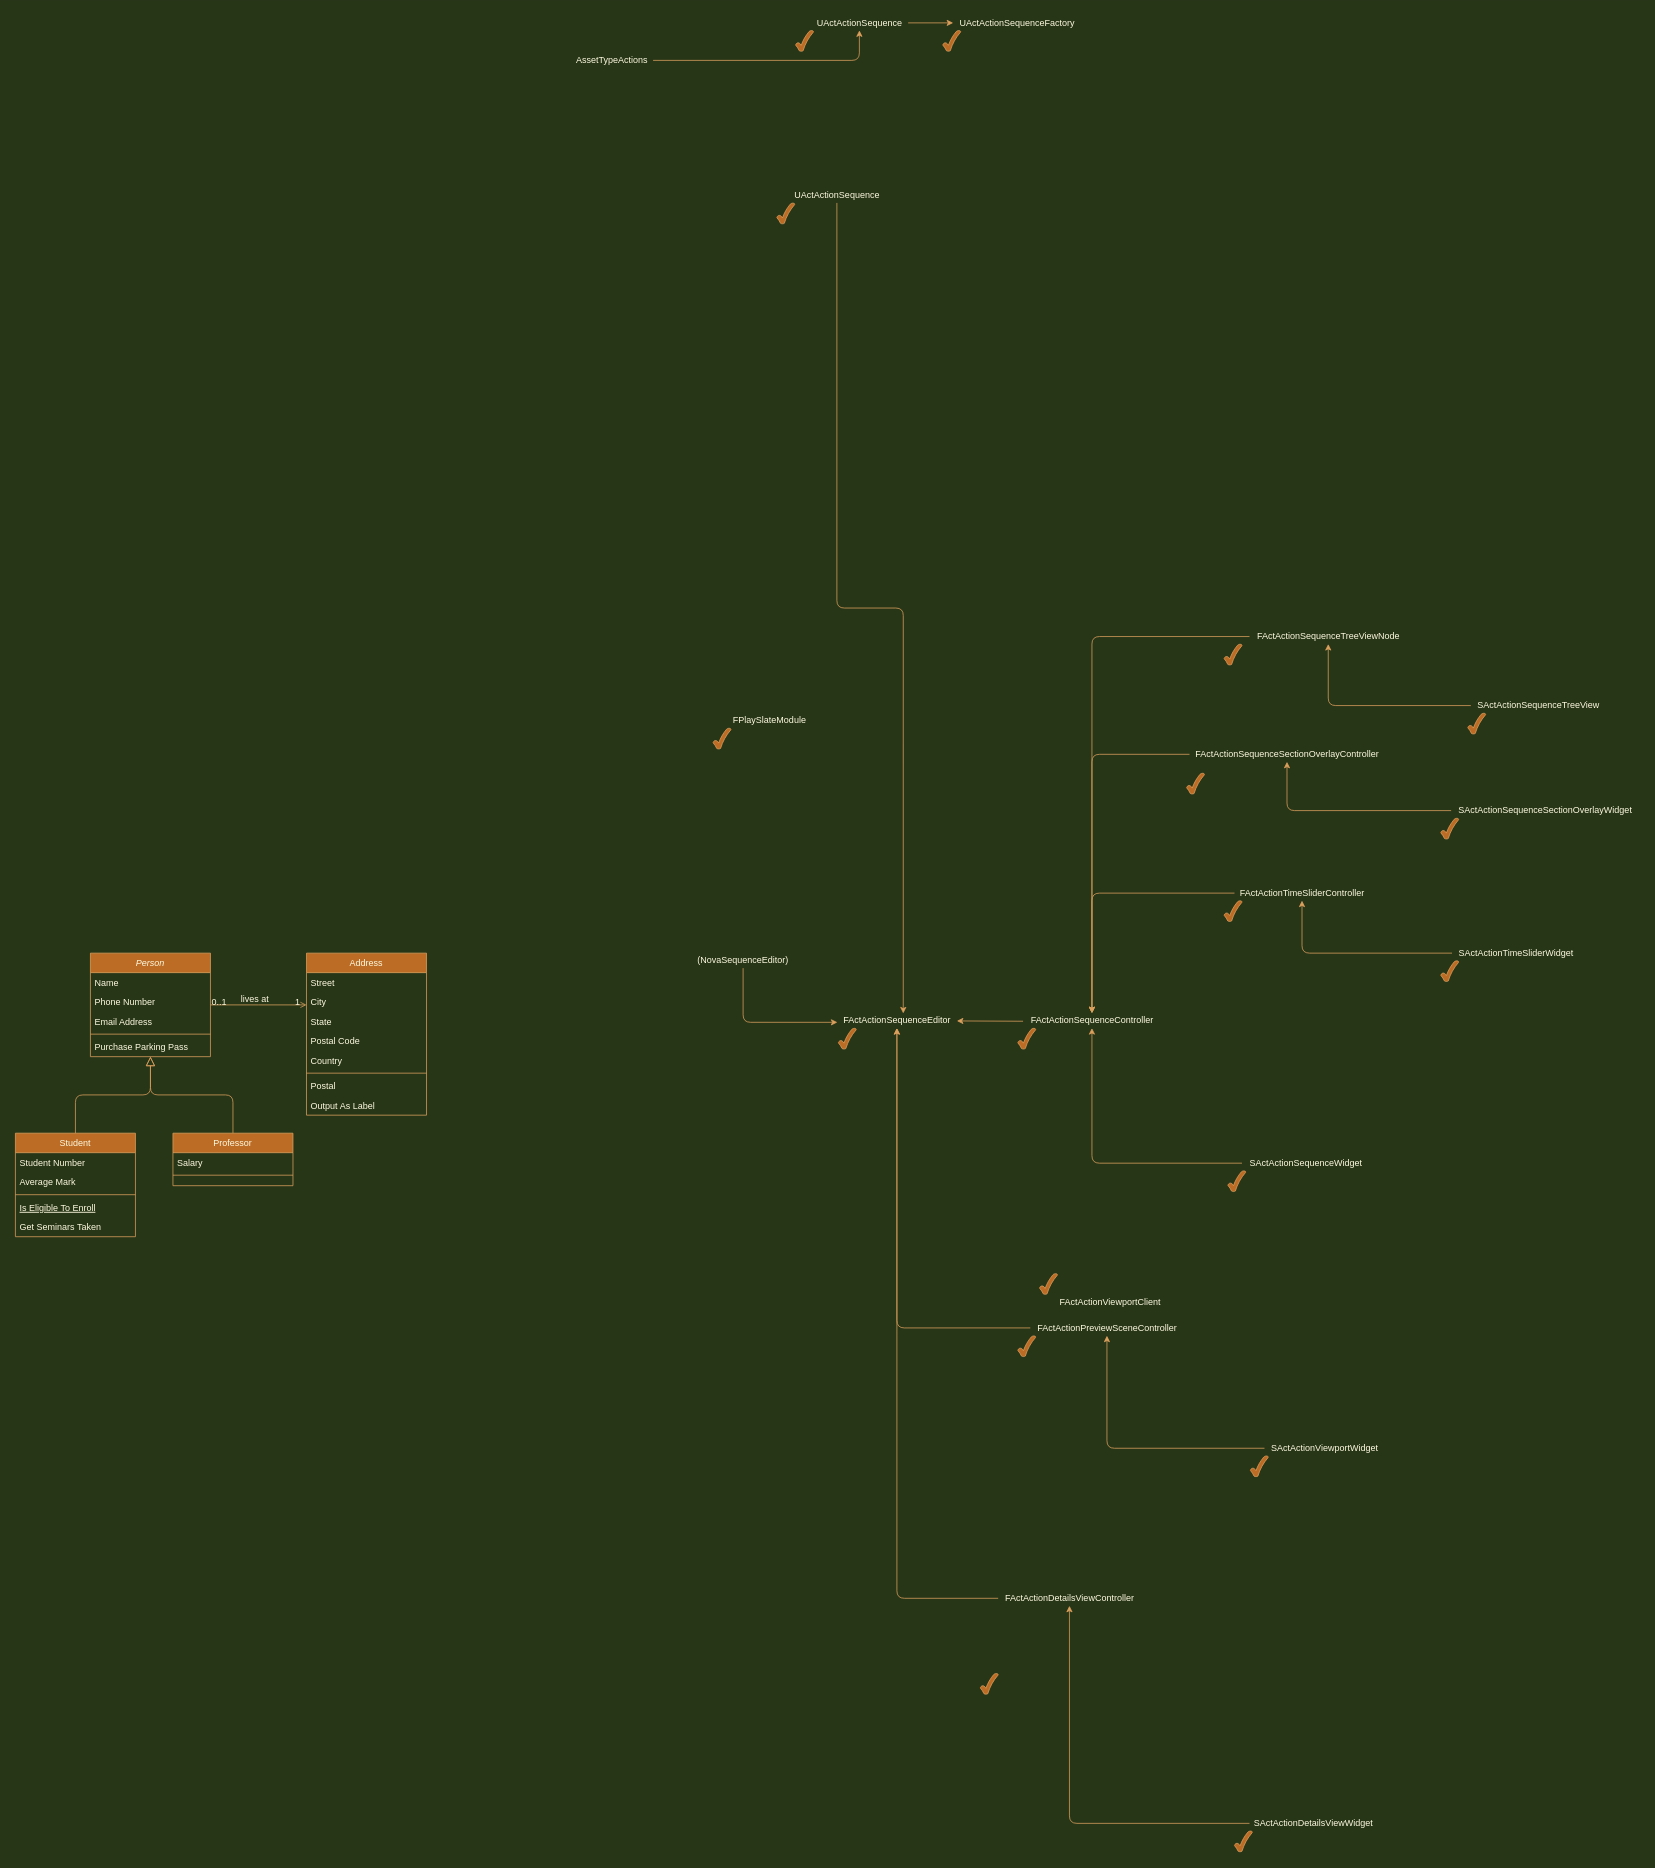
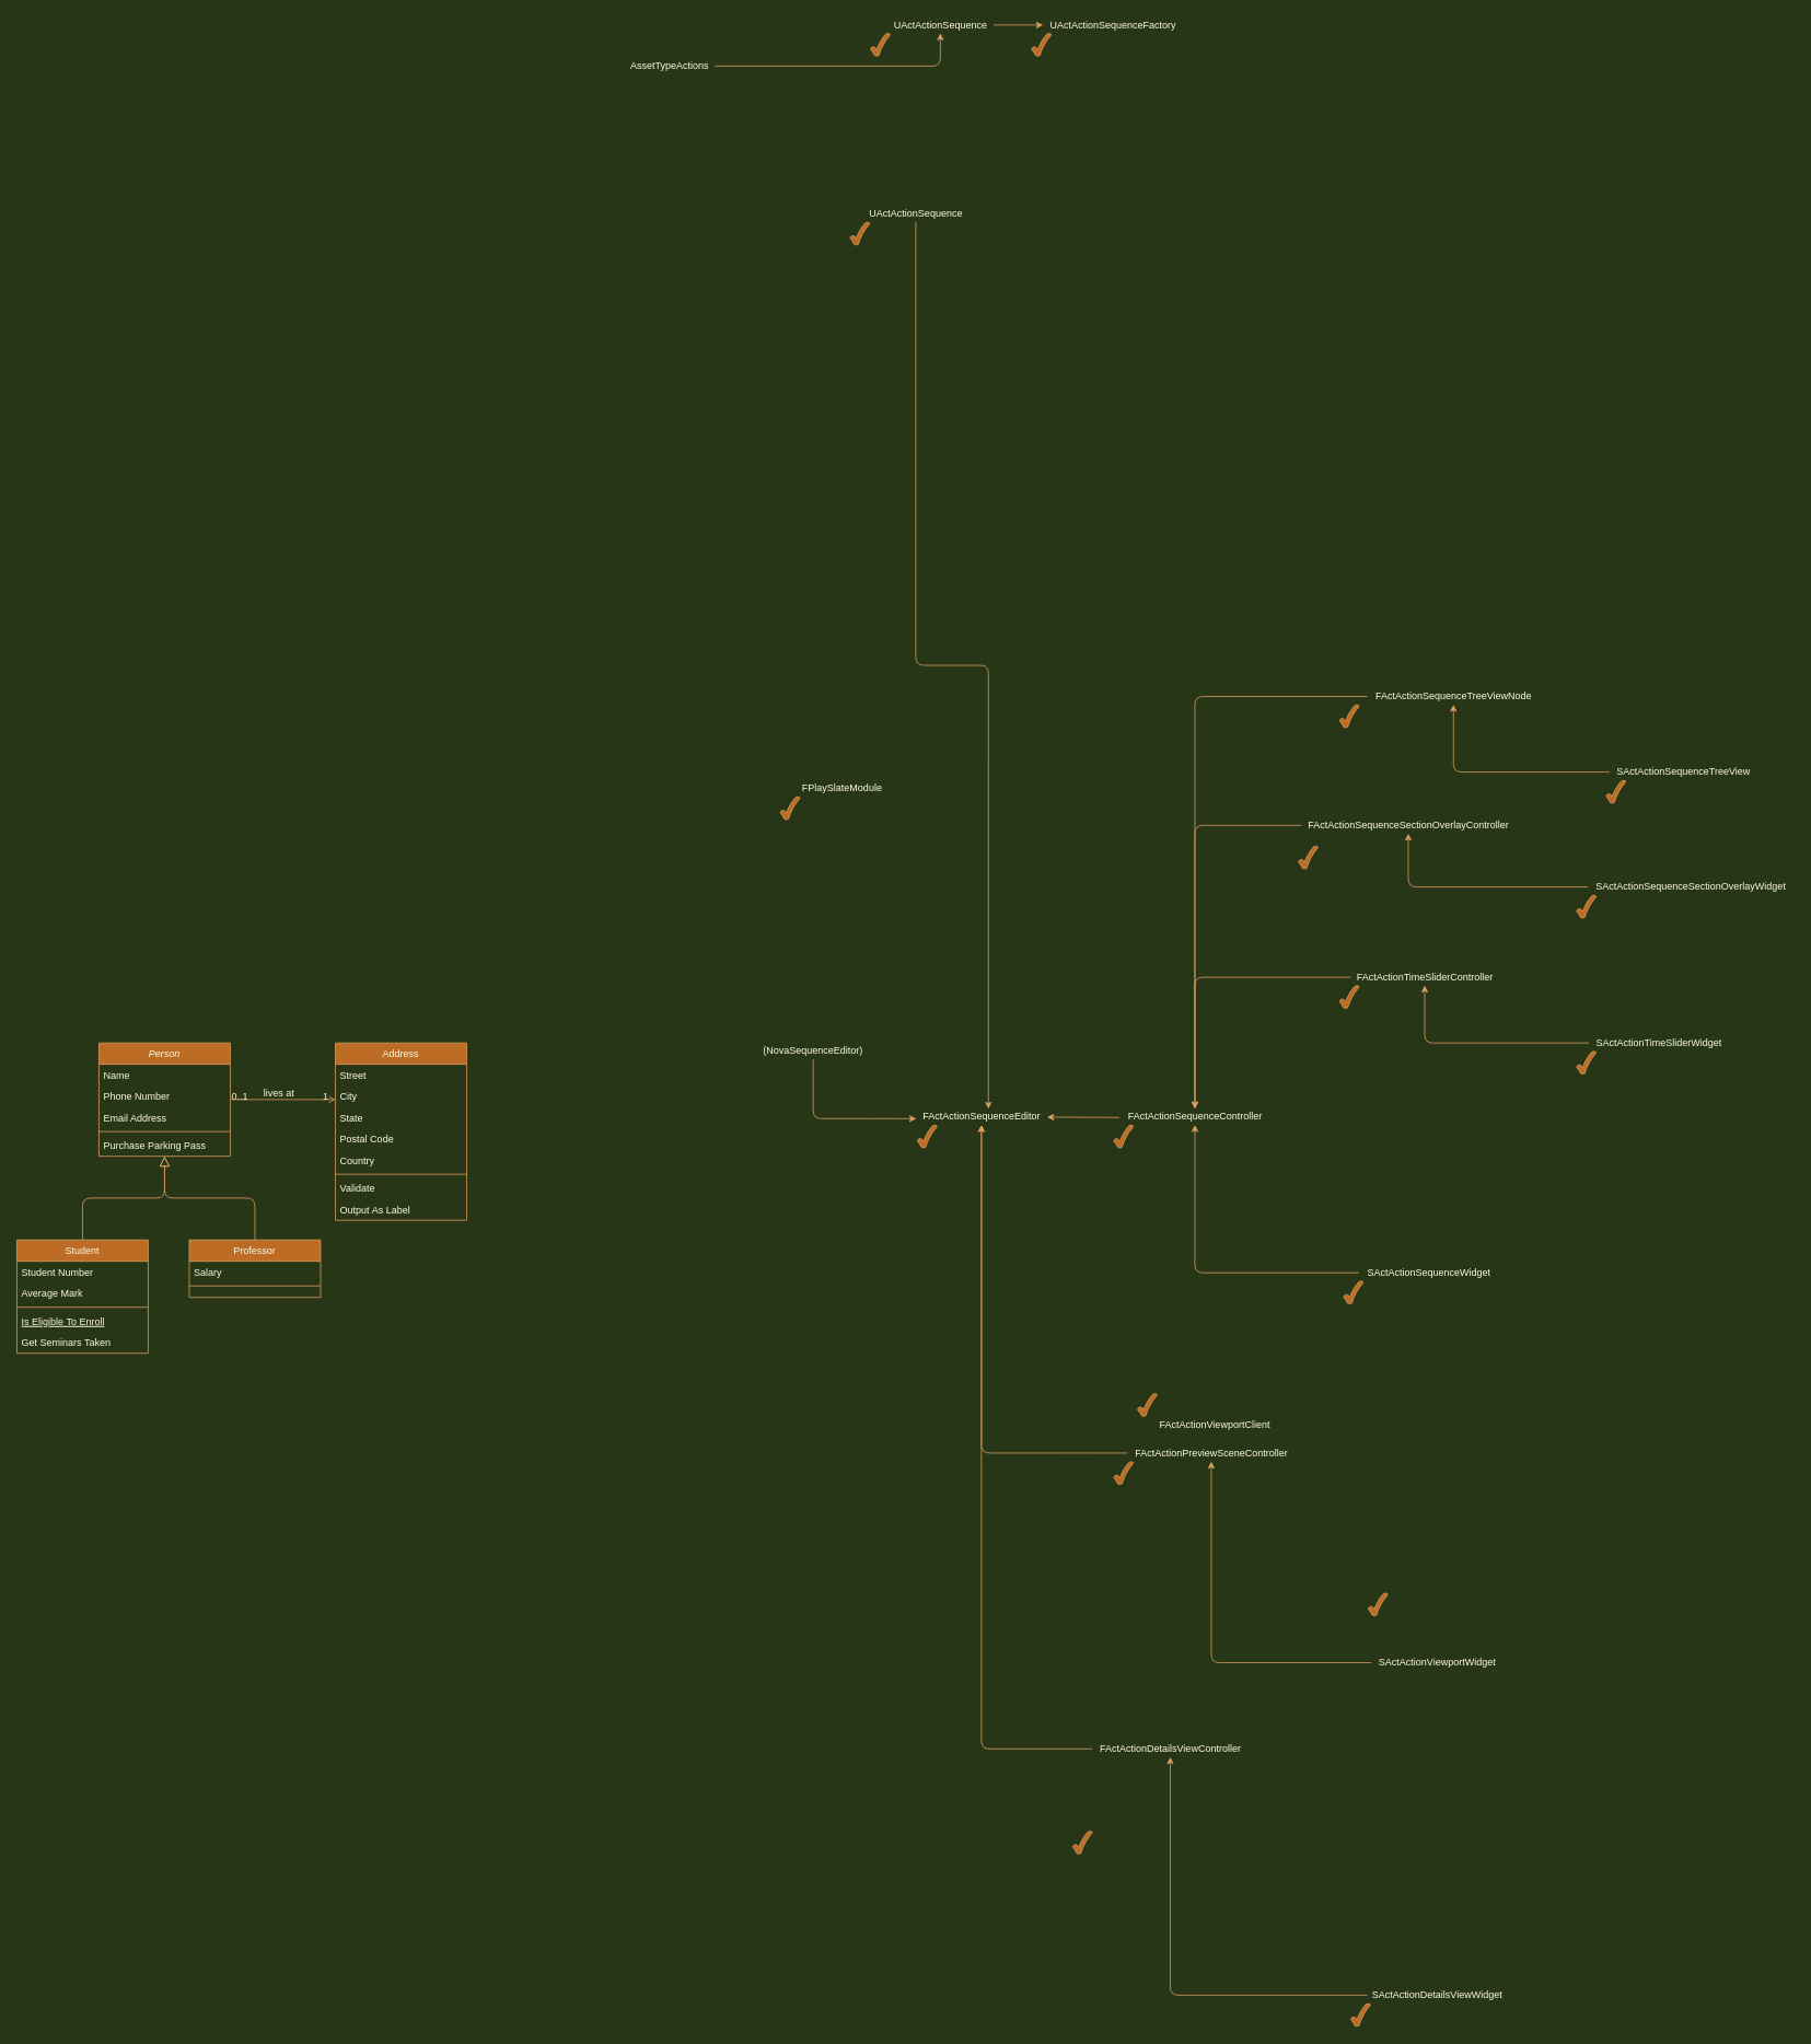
- <mxCell id="26" value="Postal" style="text;align=left;verticalAlign=top;spacingLeft=4;spacingRight=4;overflow=hidden;rotatable=0;points=[[0,0.5],[1,0.5]];portConstraint=eastwest;fontColor=#FEFAE0;" parent="19" vertex="1"><mxGeometry y="164" width="160" height="26" as="geometry" /></mxCell>
+ <mxCell id="26" value="Validate" style="text;align=left;verticalAlign=top;spacingLeft=4;spacingRight=4;overflow=hidden;rotatable=0;points=[[0,0.5],[1,0.5]];portConstraint=eastwest;fontColor=#FEFAE0;" parent="19" vertex="1"><mxGeometry y="164" width="160" height="26" as="geometry" /></mxCell>
- <mxCell id="51" value="SActActionViewportWidget" style="text;html=1;align=center;verticalAlign=middle;resizable=0;points=[];autosize=1;fontColor=#FEFAE0;" vertex="1" parent="1"><mxGeometry x="1685" y="1920" width="160" height="20" as="geometry" /></mxCell>
+ <mxCell id="51" value="SActActionViewportWidget" style="text;html=1;align=center;verticalAlign=middle;resizable=0;points=[];autosize=1;fontColor=#FEFAE0;" vertex="1" parent="1"><mxGeometry x="1670" y="2015" width="160" height="20" as="geometry" /></mxCell>
